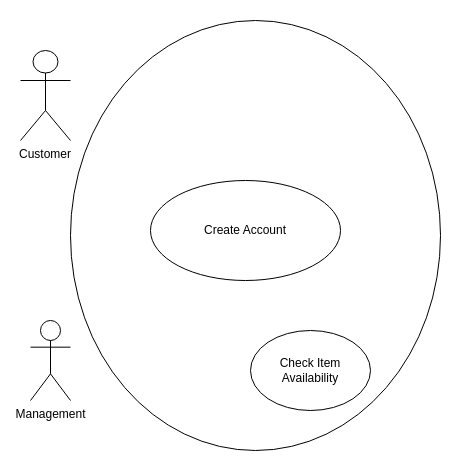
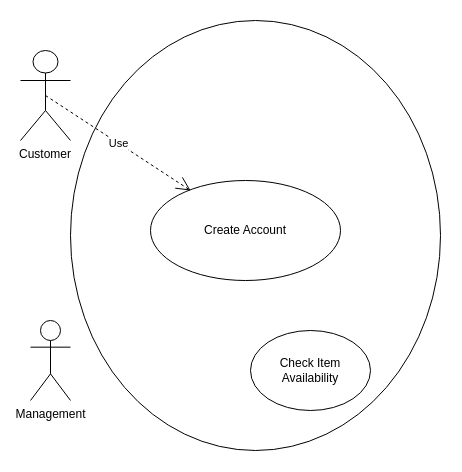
+ <mxCell id="6" value="Use" style="endArrow=open;endSize=12;dashed=1;html=1;exitX=0.5;exitY=0.5;exitDx=0;exitDy=0;exitPerimeter=0;entryX=0.211;entryY=0.1;entryDx=0;entryDy=0;entryPerimeter=0;" edge="1" parent="1" source="3" target="5"><mxGeometry width="160" relative="1" as="geometry"><mxPoint x="140" y="260" as="sourcePoint" /><mxPoint x="300" y="260" as="targetPoint" /></mxGeometry></mxCell>
